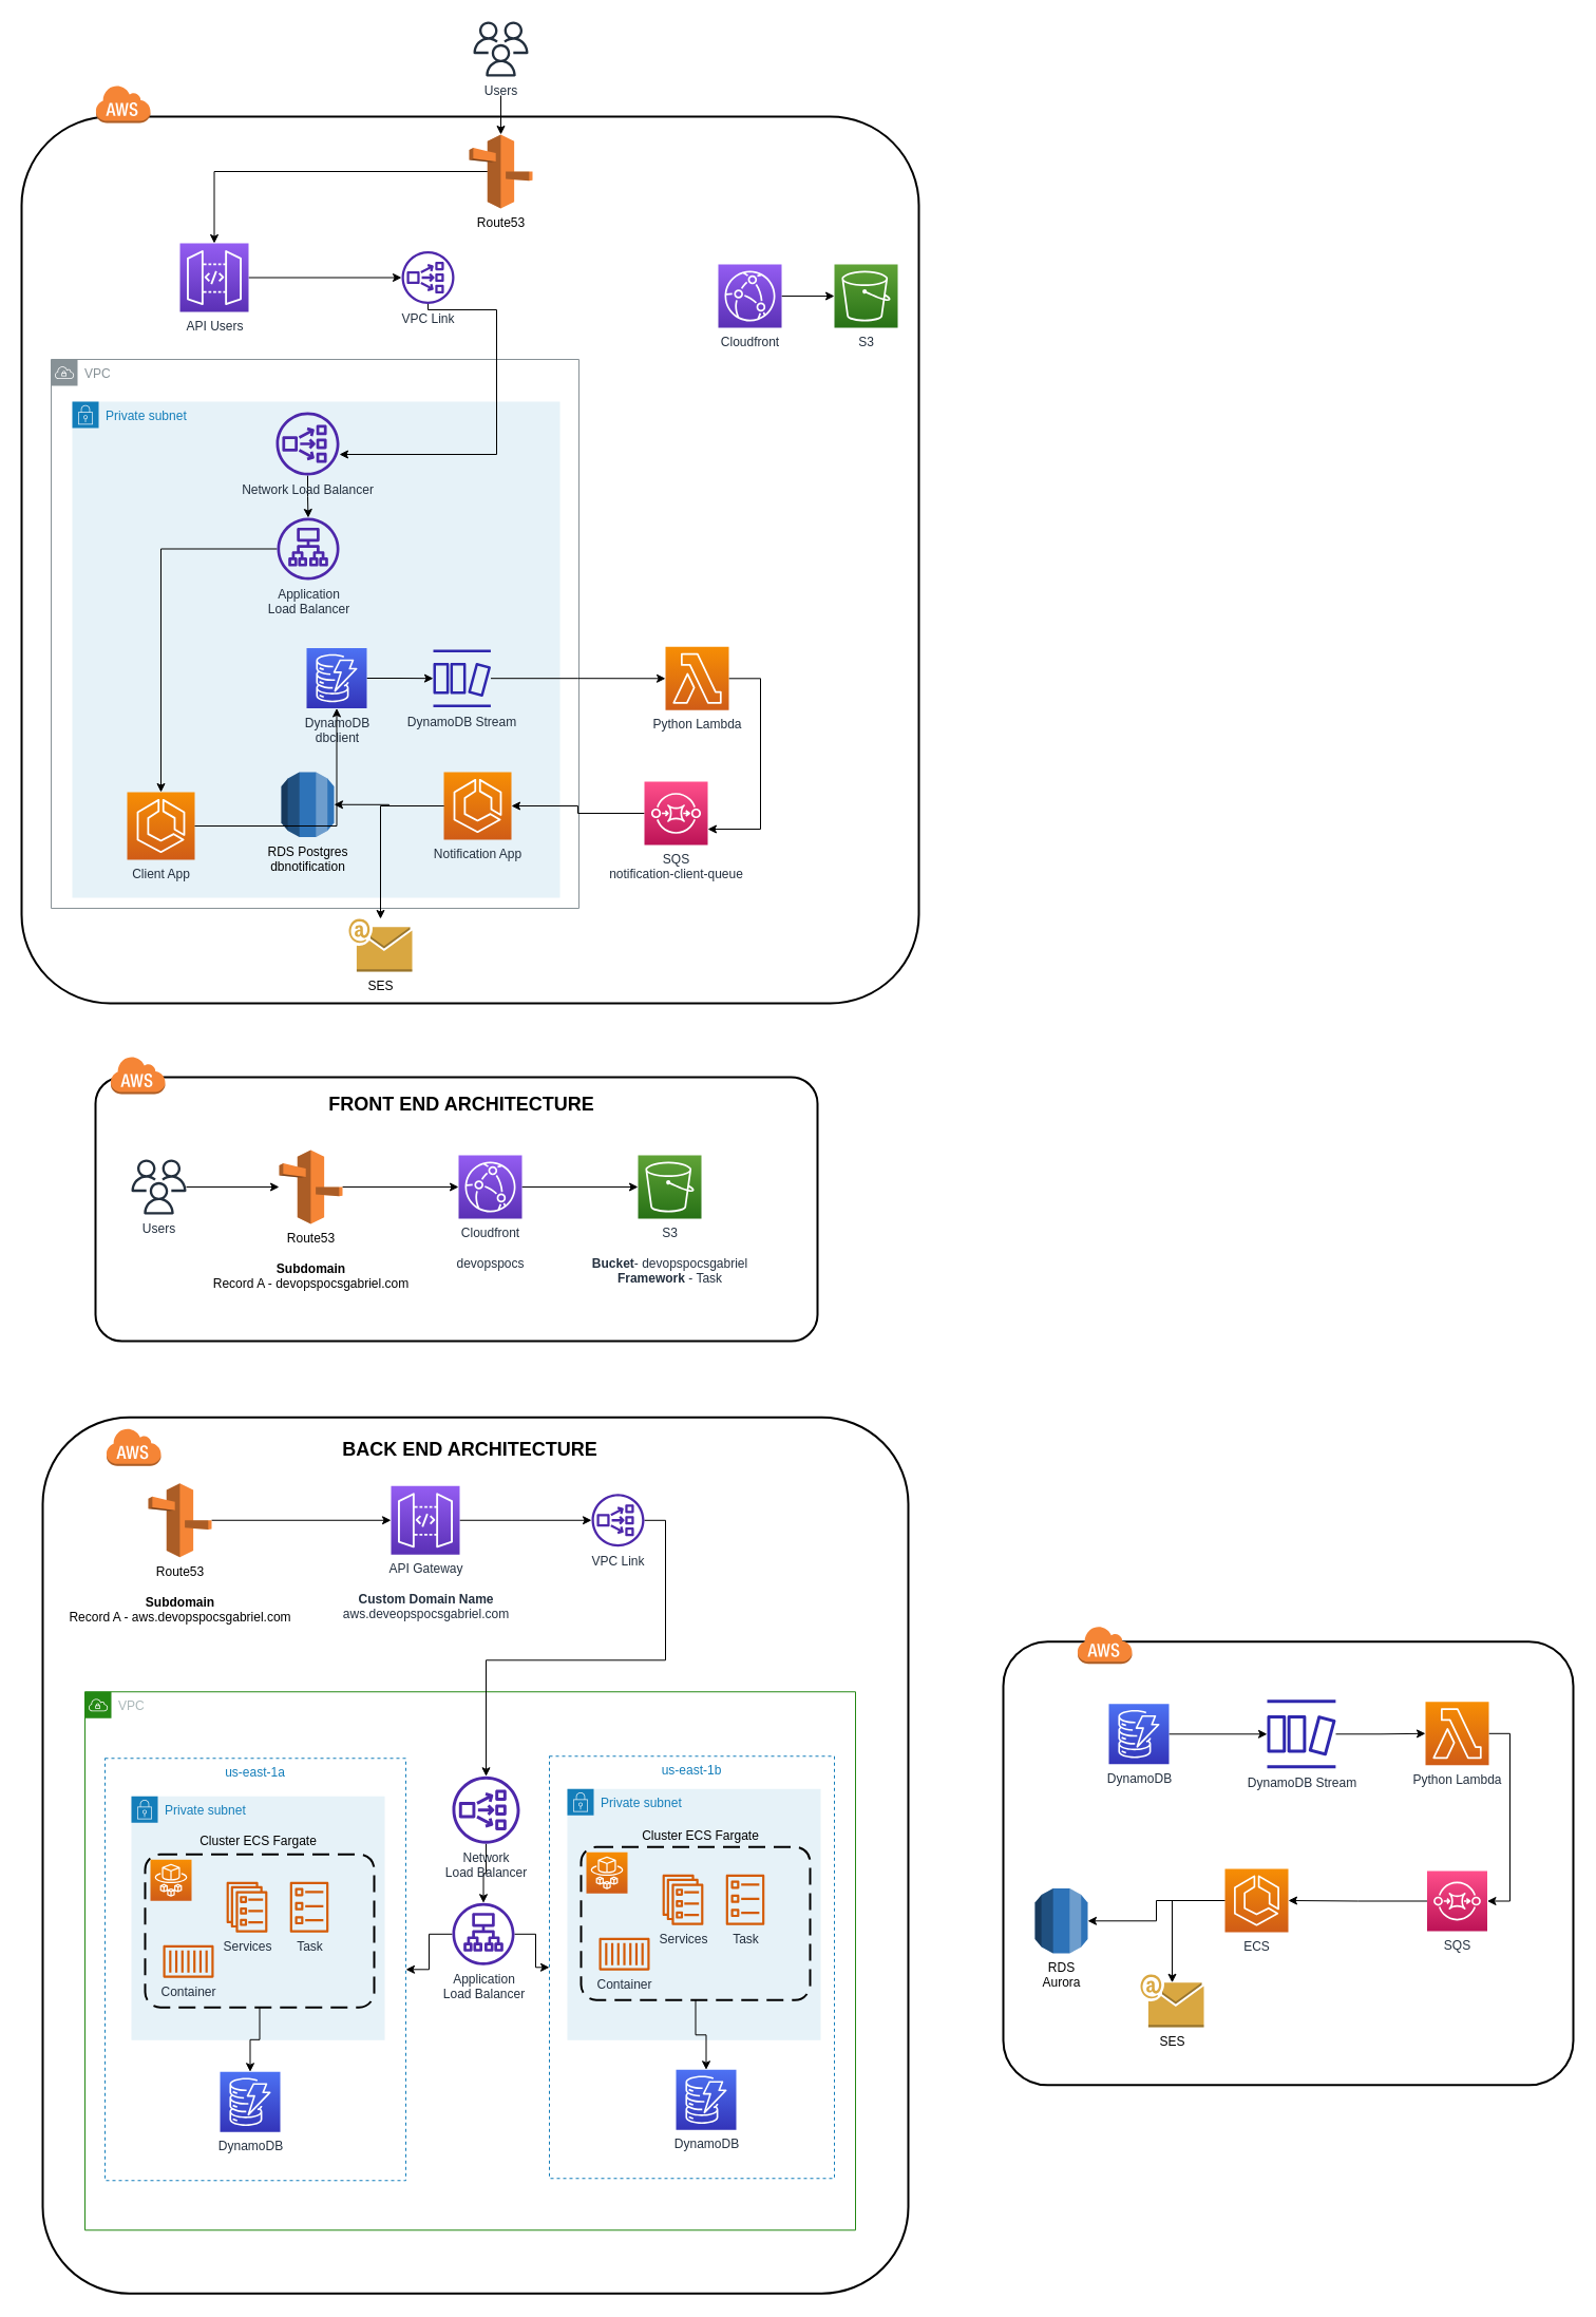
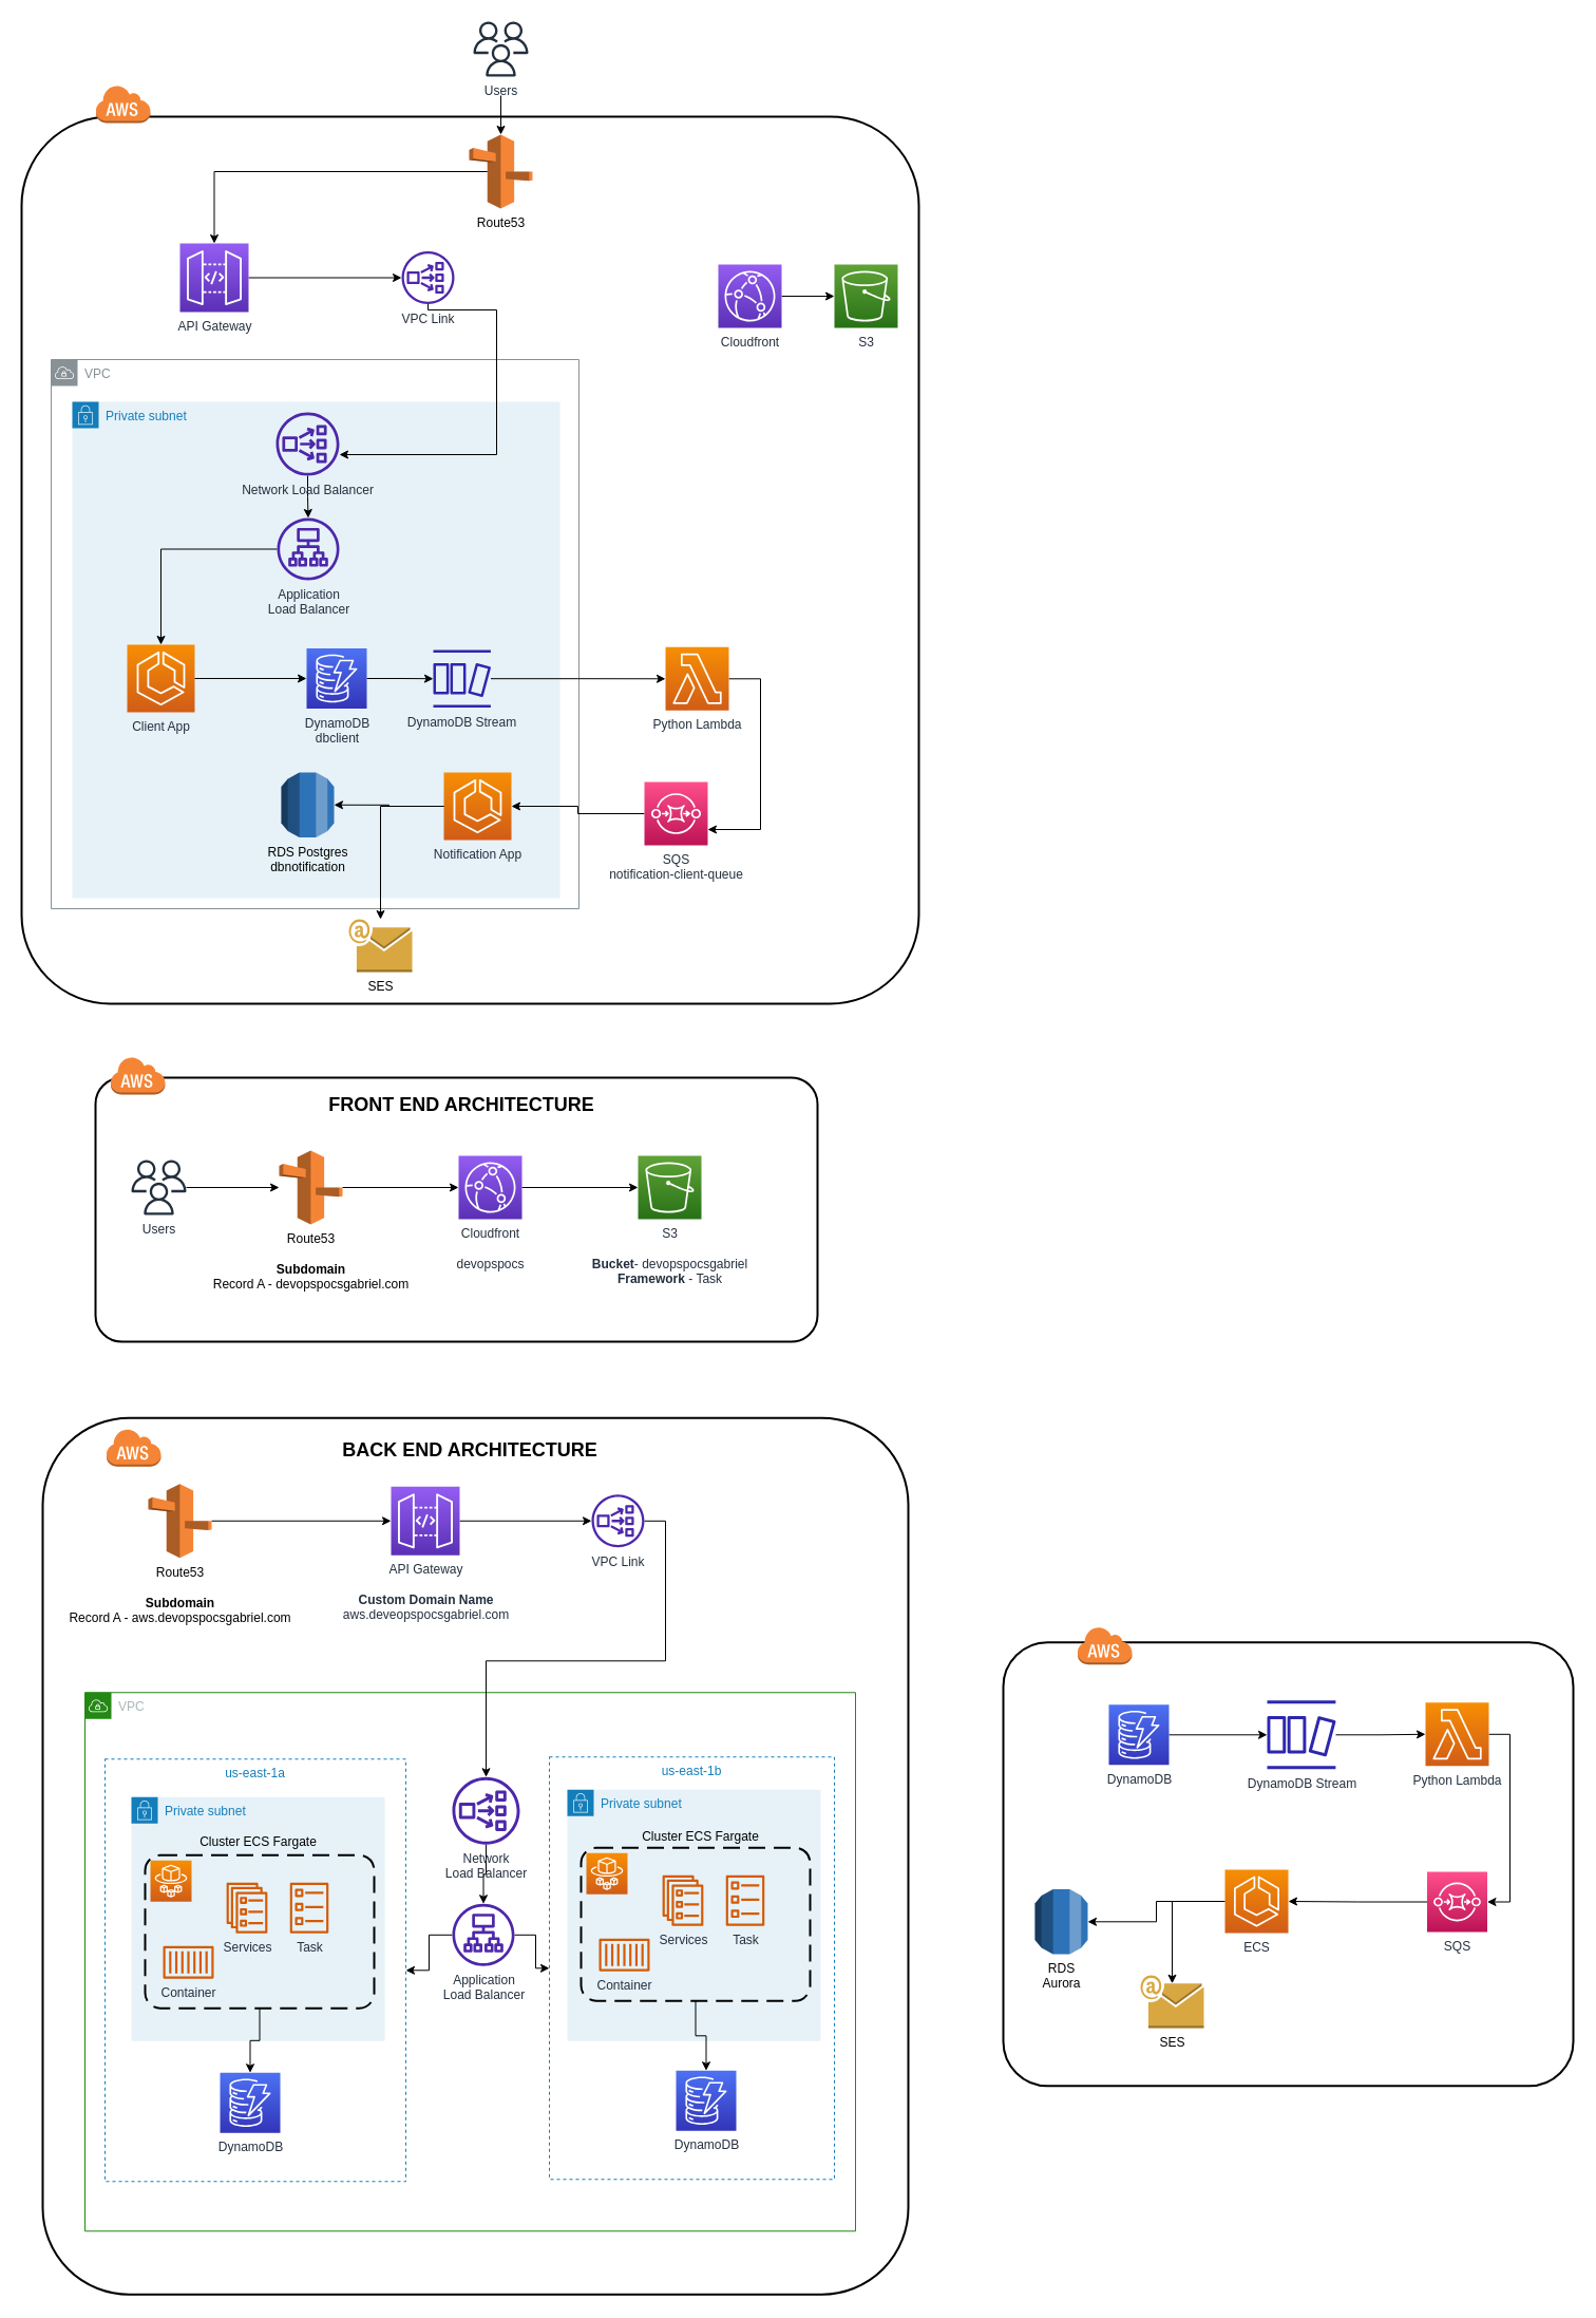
- <mxCell id="55" value="API Users" style="sketch=0;points=[[0,0,0],[0.25,0,0],[0.5,0,0],[0.75,0,0],[1,0,0],[0,1,0],[0.25,1,0],[0.5,1,0],[0.75,1,0],[1,1,0],[0,0.25,0],[0,0.5,0],[0,0.75,0],[1,0.25,0],[1,0.5,0],[1,0.75,0]];outlineConnect=0;fontColor=#232F3E;gradientColor=#945DF2;gradientDirection=north;fillColor=#5A30B5;strokeColor=#ffffff;dashed=0;verticalLabelPosition=bottom;verticalAlign=top;align=center;html=1;fontSize=12;fontStyle=0;aspect=fixed;shape=mxgraph.aws4.resourceIcon;resIcon=mxgraph.aws4.api_gateway;" parent="1" vertex="1"><mxGeometry x="170" y="230" width="65" height="65" as="geometry" /></mxCell>
+ <mxCell id="55" value="API Gateway" style="sketch=0;points=[[0,0,0],[0.25,0,0],[0.5,0,0],[0.75,0,0],[1,0,0],[0,1,0],[0.25,1,0],[0.5,1,0],[0.75,1,0],[1,1,0],[0,0.25,0],[0,0.5,0],[0,0.75,0],[1,0.25,0],[1,0.5,0],[1,0.75,0]];outlineConnect=0;fontColor=#232F3E;gradientColor=#945DF2;gradientDirection=north;fillColor=#5A30B5;strokeColor=#ffffff;dashed=0;verticalLabelPosition=bottom;verticalAlign=top;align=center;html=1;fontSize=12;fontStyle=0;aspect=fixed;shape=mxgraph.aws4.resourceIcon;resIcon=mxgraph.aws4.api_gateway;" parent="1" vertex="1"><mxGeometry x="170" y="230" width="65" height="65" as="geometry" /></mxCell>
- <mxCell id="34" value="Client App" style="sketch=0;points=[[0,0,0],[0.25,0,0],[0.5,0,0],[0.75,0,0],[1,0,0],[0,1,0],[0.25,1,0],[0.5,1,0],[0.75,1,0],[1,1,0],[0,0.25,0],[0,0.5,0],[0,0.75,0],[1,0.25,0],[1,0.5,0],[1,0.75,0]];outlineConnect=0;fontColor=#232F3E;gradientColor=#F78E04;gradientDirection=north;fillColor=#D05C17;strokeColor=#ffffff;dashed=0;verticalLabelPosition=bottom;verticalAlign=top;align=center;html=1;fontSize=12;fontStyle=0;aspect=fixed;shape=mxgraph.aws4.resourceIcon;resIcon=mxgraph.aws4.ecs;" parent="32" vertex="1"><mxGeometry x="52" y="370" width="64" height="64" as="geometry" /></mxCell>
+ <mxCell id="34" value="Client App" style="sketch=0;points=[[0,0,0],[0.25,0,0],[0.5,0,0],[0.75,0,0],[1,0,0],[0,1,0],[0.25,1,0],[0.5,1,0],[0.75,1,0],[1,1,0],[0,0.25,0],[0,0.5,0],[0,0.75,0],[1,0.25,0],[1,0.5,0],[1,0.75,0]];outlineConnect=0;fontColor=#232F3E;gradientColor=#F78E04;gradientDirection=north;fillColor=#D05C17;strokeColor=#ffffff;dashed=0;verticalLabelPosition=bottom;verticalAlign=top;align=center;html=1;fontSize=12;fontStyle=0;aspect=fixed;shape=mxgraph.aws4.resourceIcon;resIcon=mxgraph.aws4.ecs;" parent="32" vertex="1"><mxGeometry x="52" y="230" width="64" height="64" as="geometry" /></mxCell>
